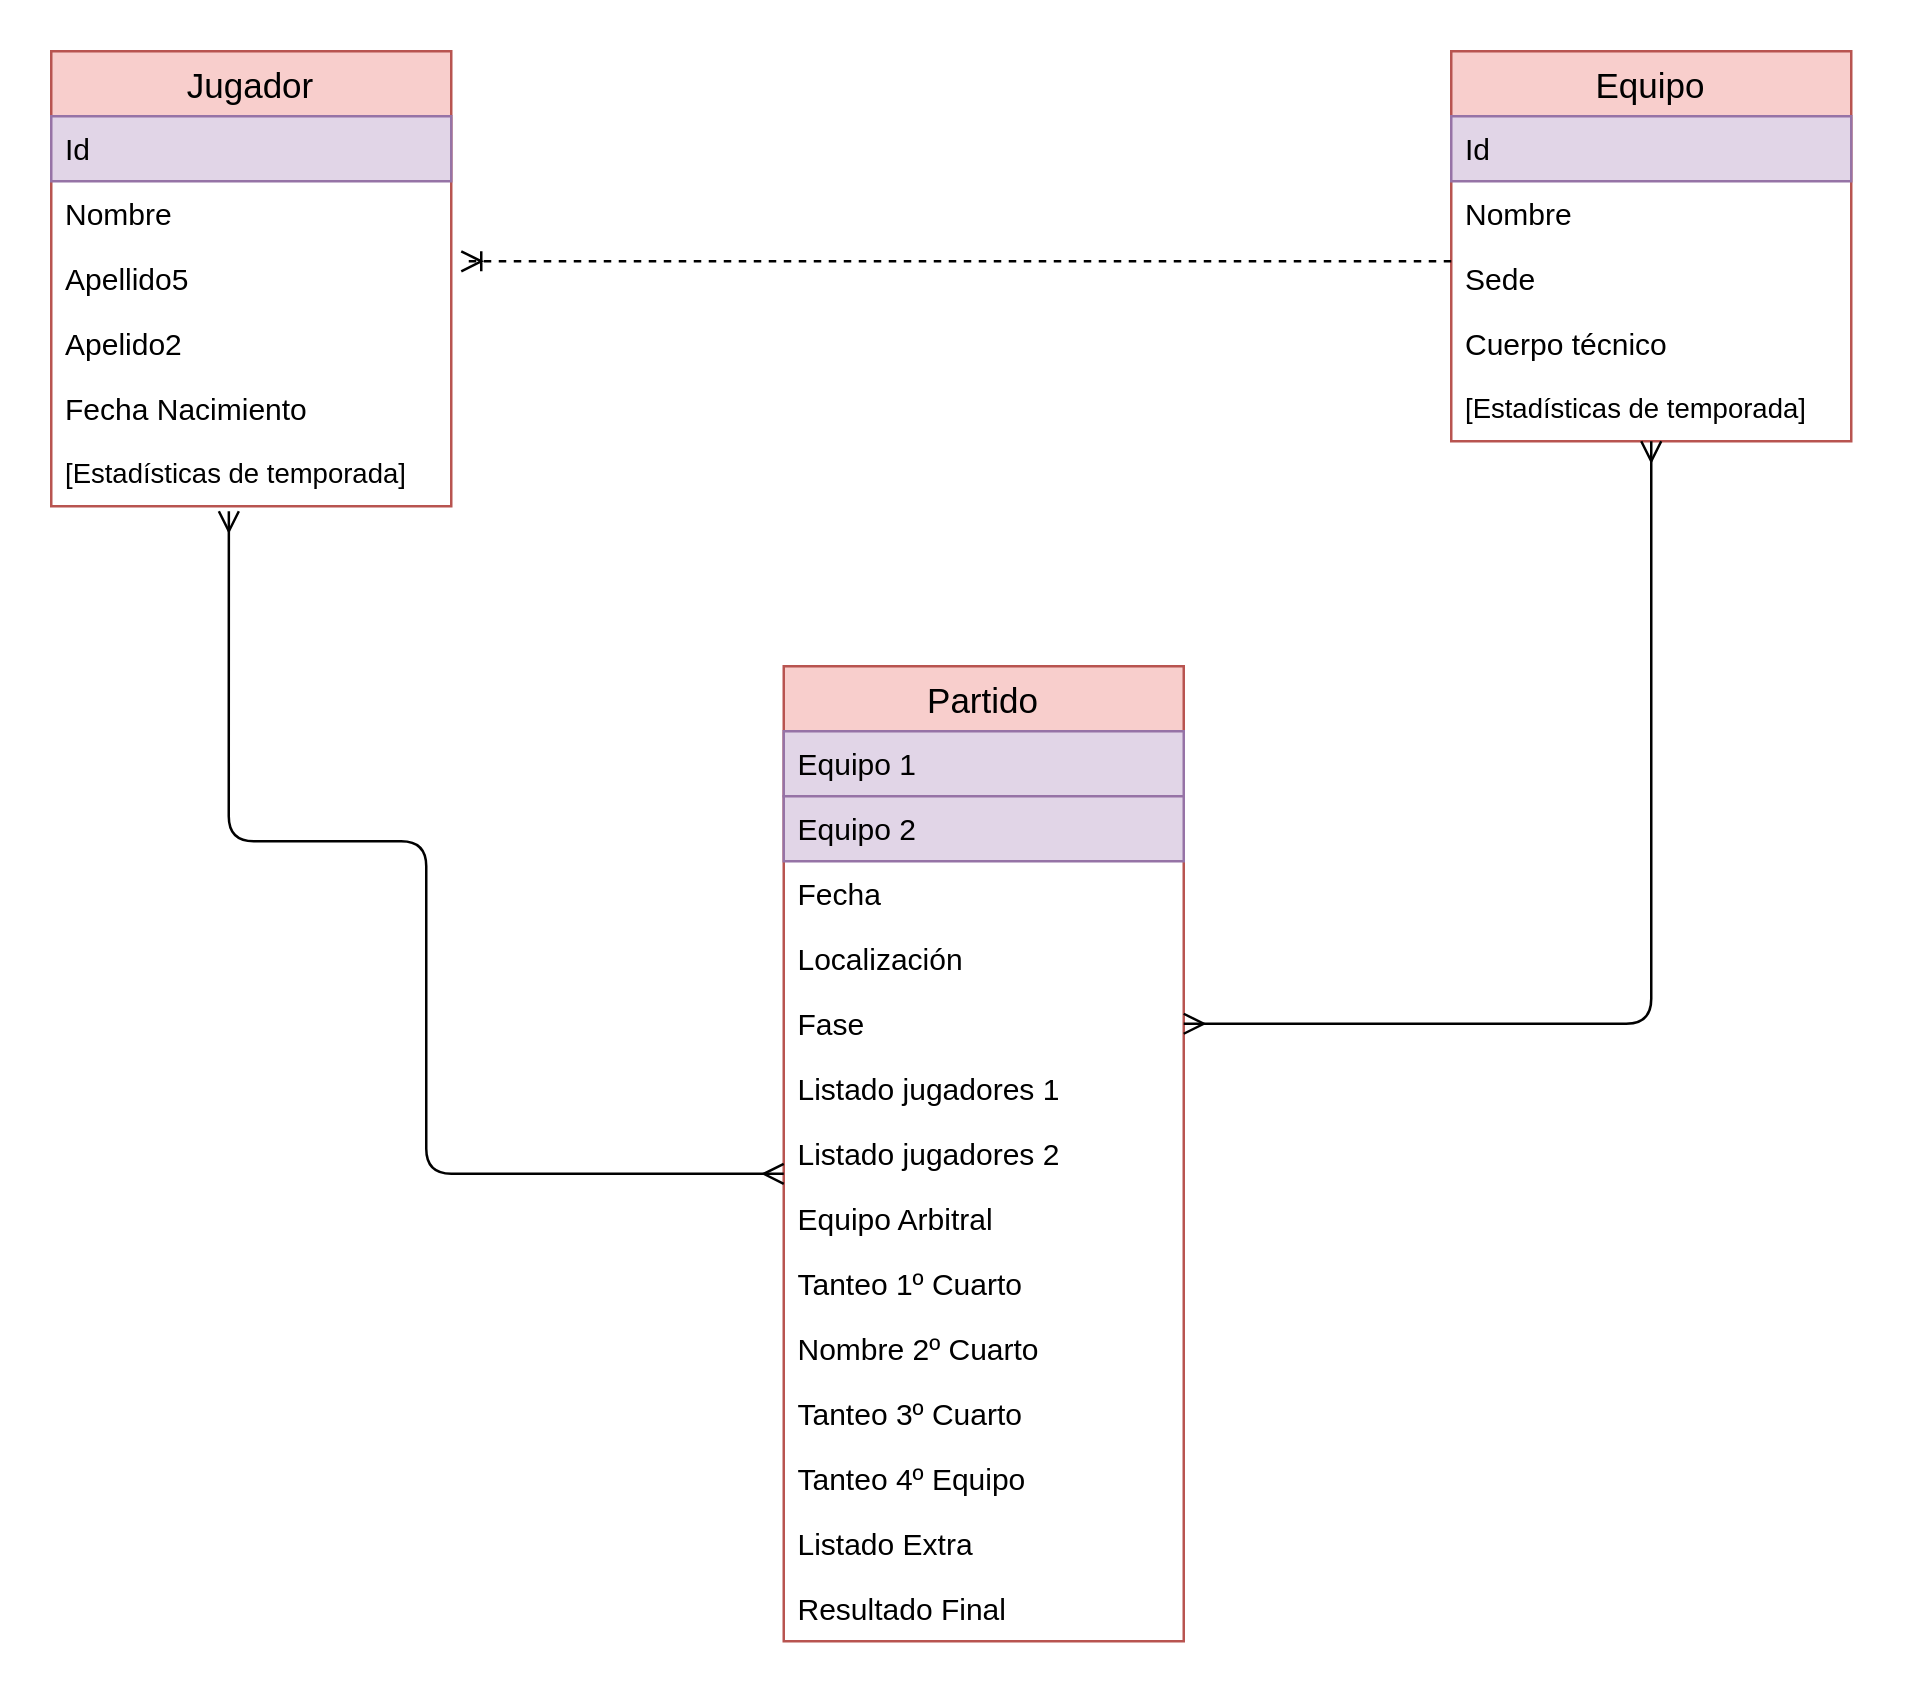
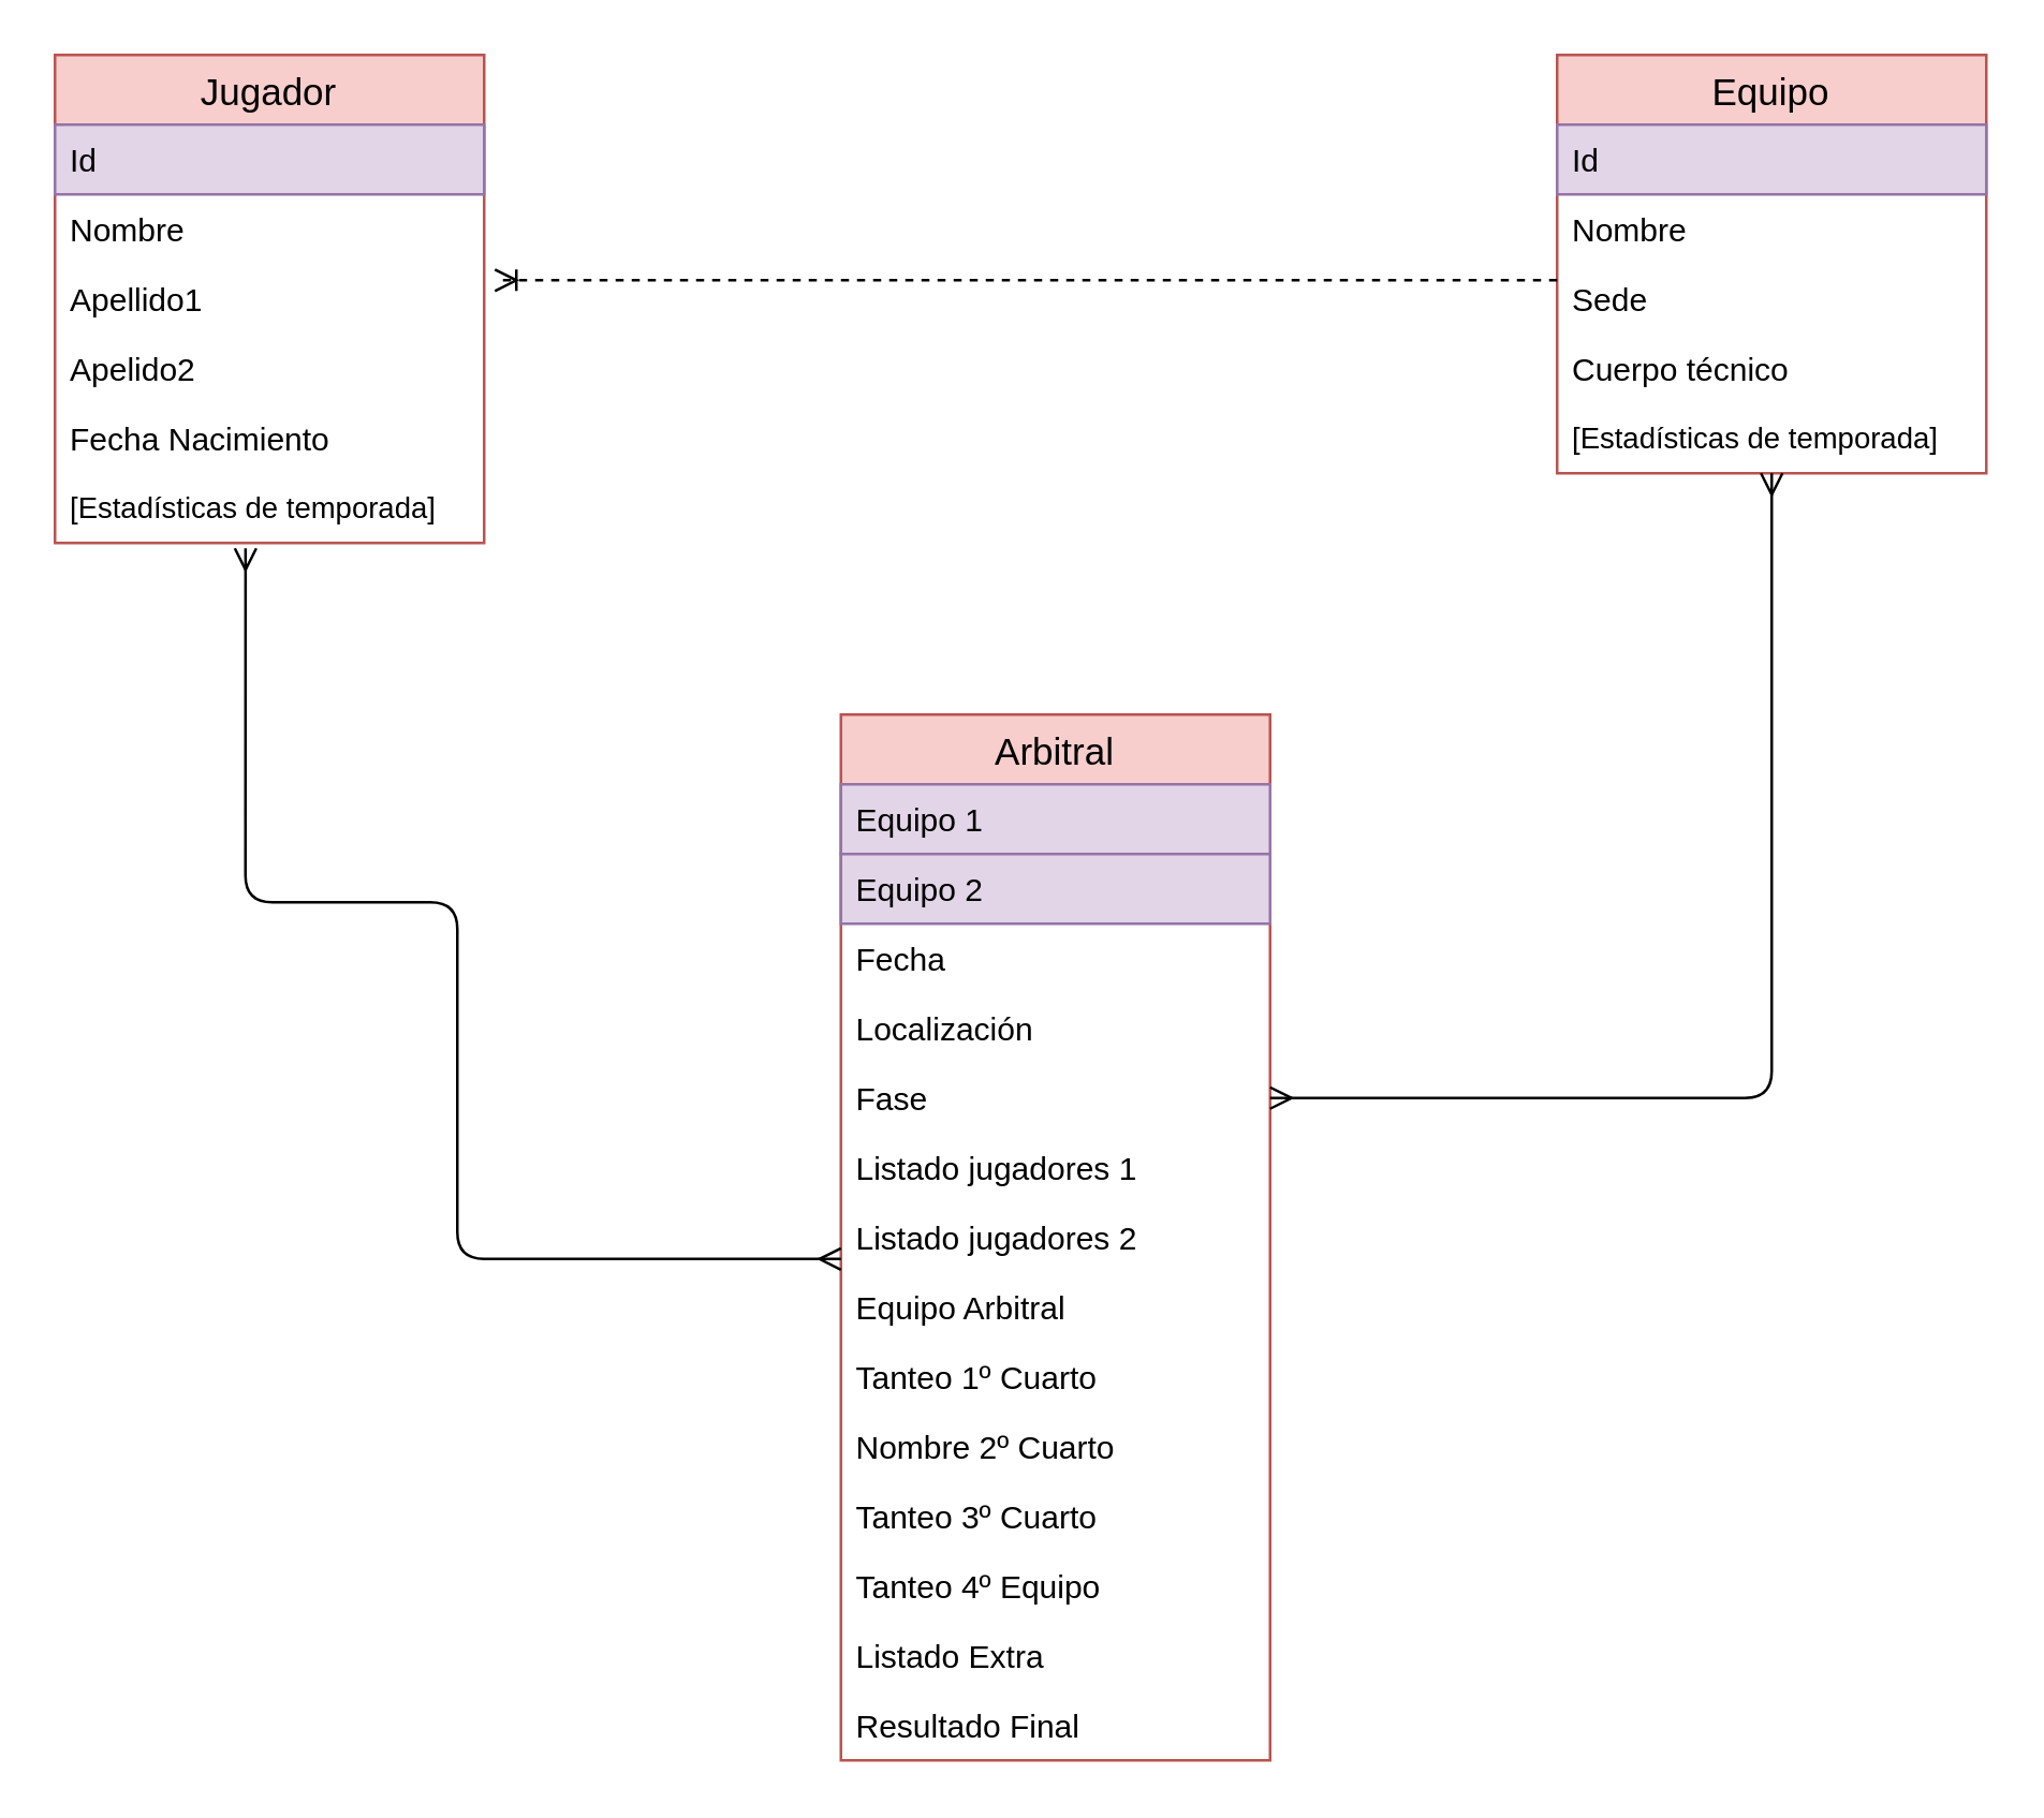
- <mxCell id="5" value="Apellido5" style="text;strokeColor=none;fillColor=none;spacingLeft=4;spacingRight=4;overflow=hidden;rotatable=0;points=[[0,0.5],[1,0.5]];portConstraint=eastwest;fontSize=12;" vertex="1" parent="2"><mxGeometry y="78" width="160" height="26" as="geometry" /></mxCell>
+ <mxCell id="5" value="Apellido1" style="text;strokeColor=none;fillColor=none;spacingLeft=4;spacingRight=4;overflow=hidden;rotatable=0;points=[[0,0.5],[1,0.5]];portConstraint=eastwest;fontSize=12;" vertex="1" parent="2"><mxGeometry y="78" width="160" height="26" as="geometry" /></mxCell>
- <mxCell id="15" value="Partido" style="swimlane;fontStyle=0;childLayout=stackLayout;horizontal=1;startSize=26;fillColor=#f8cecc;horizontalStack=0;resizeParent=1;resizeParentMax=0;resizeLast=0;collapsible=1;marginBottom=0;swimlaneFillColor=#ffffff;align=center;fontSize=14;strokeColor=#b85450;" vertex="1" parent="1"><mxGeometry x="313" y="266" width="160" height="390" as="geometry" /></mxCell>
+ <mxCell id="15" value="Arbitral" style="swimlane;fontStyle=0;childLayout=stackLayout;horizontal=1;startSize=26;fillColor=#f8cecc;horizontalStack=0;resizeParent=1;resizeParentMax=0;resizeLast=0;collapsible=1;marginBottom=0;swimlaneFillColor=#ffffff;align=center;fontSize=14;strokeColor=#b85450;" vertex="1" parent="1"><mxGeometry x="313" y="266" width="160" height="390" as="geometry" /></mxCell>
